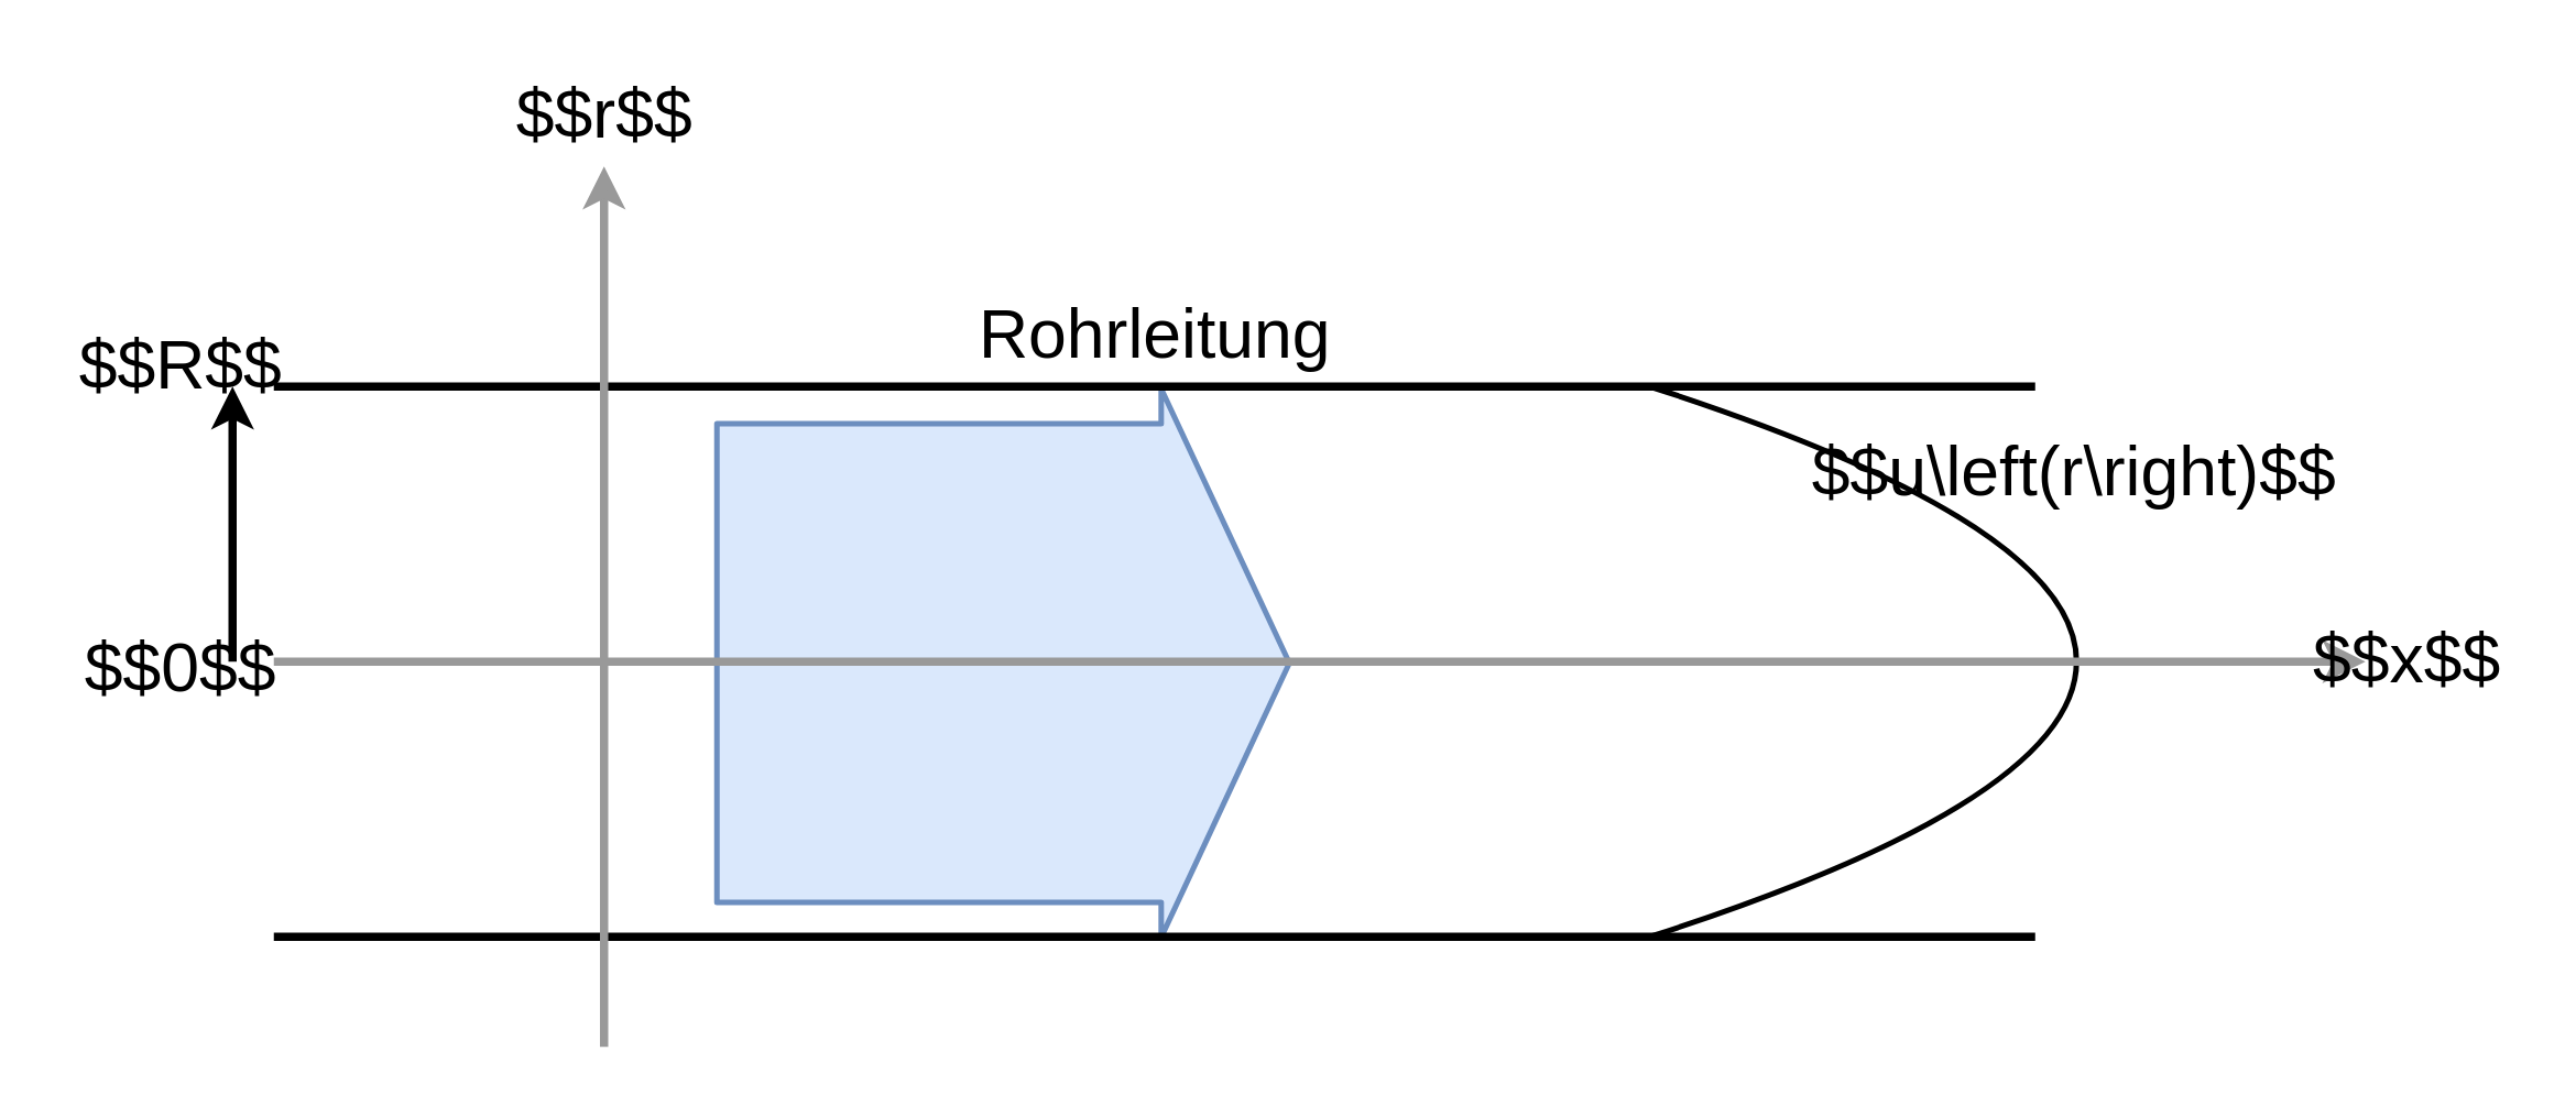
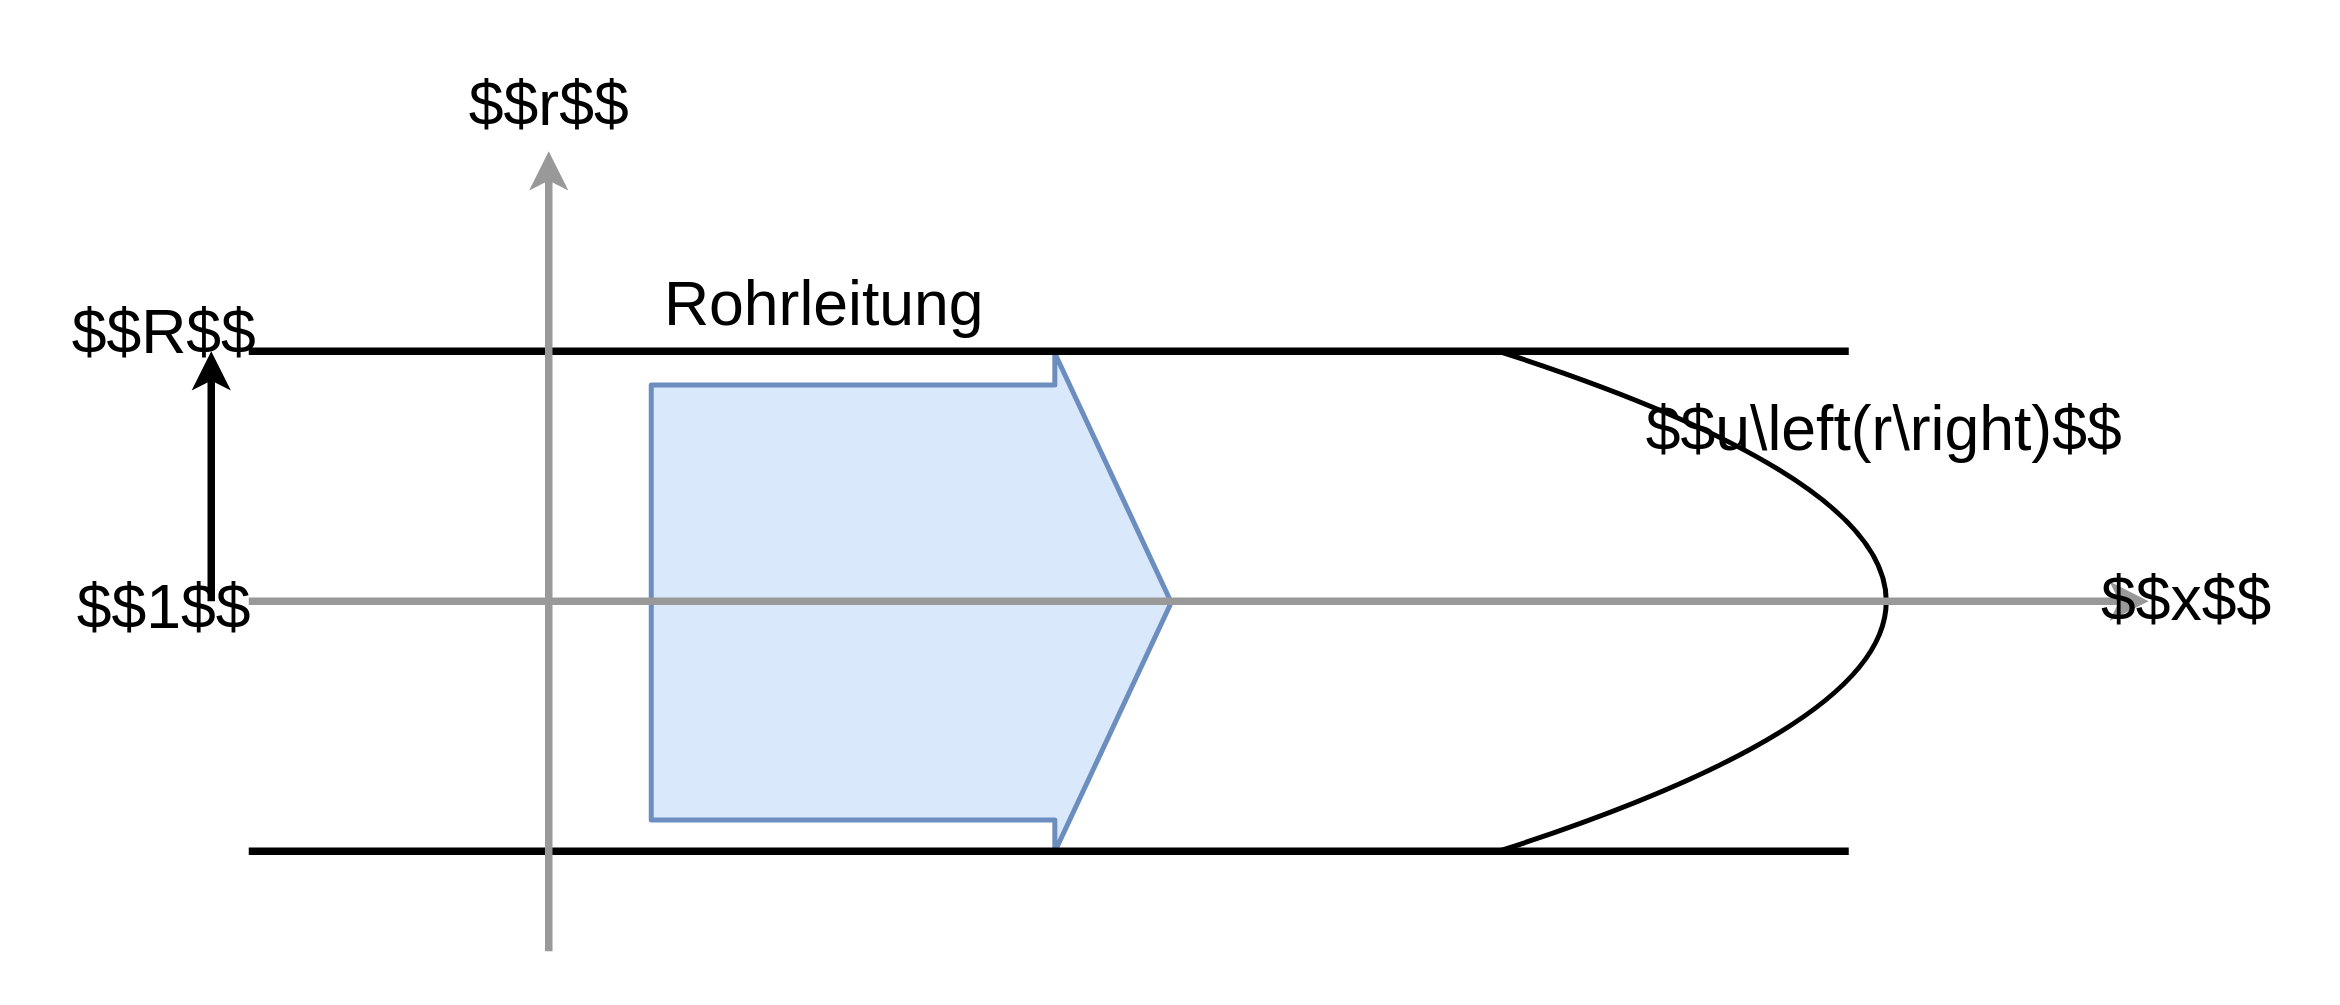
- <mxCell id="5" value="Rohrleitung" style="text;html=1;resizable=0;autosize=1;align=center;verticalAlign=middle;points=[];fillColor=none;strokeColor=none;rounded=0;fontSize=25;" vertex="1" parent="1"><mxGeometry x="349" y="100" width="140" height="40" as="geometry" /></mxCell>
+ <mxCell id="5" value="Rohrleitung" style="text;html=1;resizable=0;autosize=1;align=center;verticalAlign=middle;points=[];fillColor=none;strokeColor=none;rounded=0;fontSize=25;" vertex="1" parent="1"><mxGeometry x="259" y="100" width="140" height="40" as="geometry" /></mxCell>
- <mxCell id="12" value="$$0$$" style="text;html=1;resizable=0;autosize=1;align=center;verticalAlign=middle;points=[];fillColor=none;strokeColor=none;rounded=0;fontSize=25;fontColor=#000000;" vertex="1" parent="1"><mxGeometry x="20" y="221" width="90" height="40" as="geometry" /></mxCell>
+ <mxCell id="12" value="$$1$$" style="text;html=1;resizable=0;autosize=1;align=center;verticalAlign=middle;points=[];fillColor=none;strokeColor=none;rounded=0;fontSize=25;fontColor=#000000;" vertex="1" parent="1"><mxGeometry x="20" y="221" width="90" height="40" as="geometry" /></mxCell>
